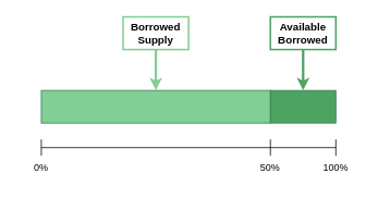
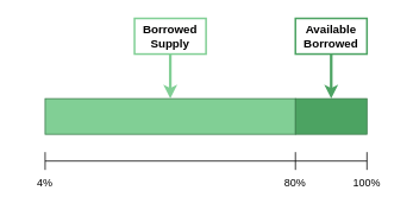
- <mxCell id="14" value="0%" style="text;html=1;strokeColor=none;fillColor=none;align=center;verticalAlign=middle;whiteSpace=wrap;rounded=0;" vertex="1" parent="1"><mxGeometry x="20" y="190" width="60" height="30" as="geometry" /></mxCell>
+ <mxCell id="14" value="4%" style="text;html=1;strokeColor=none;fillColor=none;align=center;verticalAlign=middle;whiteSpace=wrap;rounded=0;" vertex="1" parent="1"><mxGeometry x="20" y="190" width="60" height="30" as="geometry" /></mxCell>
- <mxCell id="13" value="50%" style="text;html=1;strokeColor=none;fillColor=none;align=center;verticalAlign=middle;whiteSpace=wrap;rounded=0;" vertex="1" parent="1"><mxGeometry x="300" y="190" width="60" height="30" as="geometry" /></mxCell>
+ <mxCell id="13" value="80%" style="text;html=1;strokeColor=none;fillColor=none;align=center;verticalAlign=middle;whiteSpace=wrap;rounded=0;" vertex="1" parent="1"><mxGeometry x="300" y="190" width="60" height="30" as="geometry" /></mxCell>
